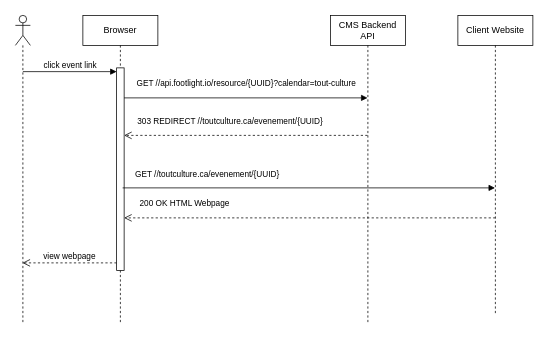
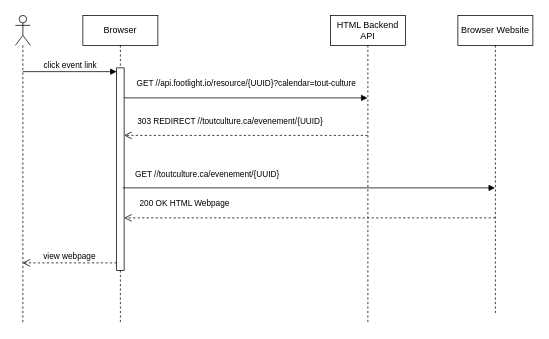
- <mxCell id="7" value="CMS Backend API" style="shape=umlLifeline;perimeter=lifelinePerimeter;whiteSpace=wrap;html=1;container=1;dropTarget=0;collapsible=0;recursiveResize=0;outlineConnect=0;portConstraint=eastwest;newEdgeStyle={&quot;curved&quot;:0,&quot;rounded&quot;:0};" parent="1" vertex="1"><mxGeometry x="440" y="20" width="100" height="410" as="geometry" /></mxCell>
+ <mxCell id="7" value="HTML Backend API" style="shape=umlLifeline;perimeter=lifelinePerimeter;whiteSpace=wrap;html=1;container=1;dropTarget=0;collapsible=0;recursiveResize=0;outlineConnect=0;portConstraint=eastwest;newEdgeStyle={&quot;curved&quot;:0,&quot;rounded&quot;:0};" parent="1" vertex="1"><mxGeometry x="440" y="20" width="100" height="410" as="geometry" /></mxCell>
- <mxCell id="8" value="Client Website" style="shape=umlLifeline;perimeter=lifelinePerimeter;whiteSpace=wrap;html=1;container=1;dropTarget=0;collapsible=0;recursiveResize=0;outlineConnect=0;portConstraint=eastwest;newEdgeStyle={&quot;curved&quot;:0,&quot;rounded&quot;:0};" parent="1" vertex="1"><mxGeometry x="610" y="20" width="100" height="400" as="geometry" /></mxCell>
+ <mxCell id="8" value="Browser Website" style="shape=umlLifeline;perimeter=lifelinePerimeter;whiteSpace=wrap;html=1;container=1;dropTarget=0;collapsible=0;recursiveResize=0;outlineConnect=0;portConstraint=eastwest;newEdgeStyle={&quot;curved&quot;:0,&quot;rounded&quot;:0};" parent="1" vertex="1"><mxGeometry x="610" y="20" width="100" height="400" as="geometry" /></mxCell>
